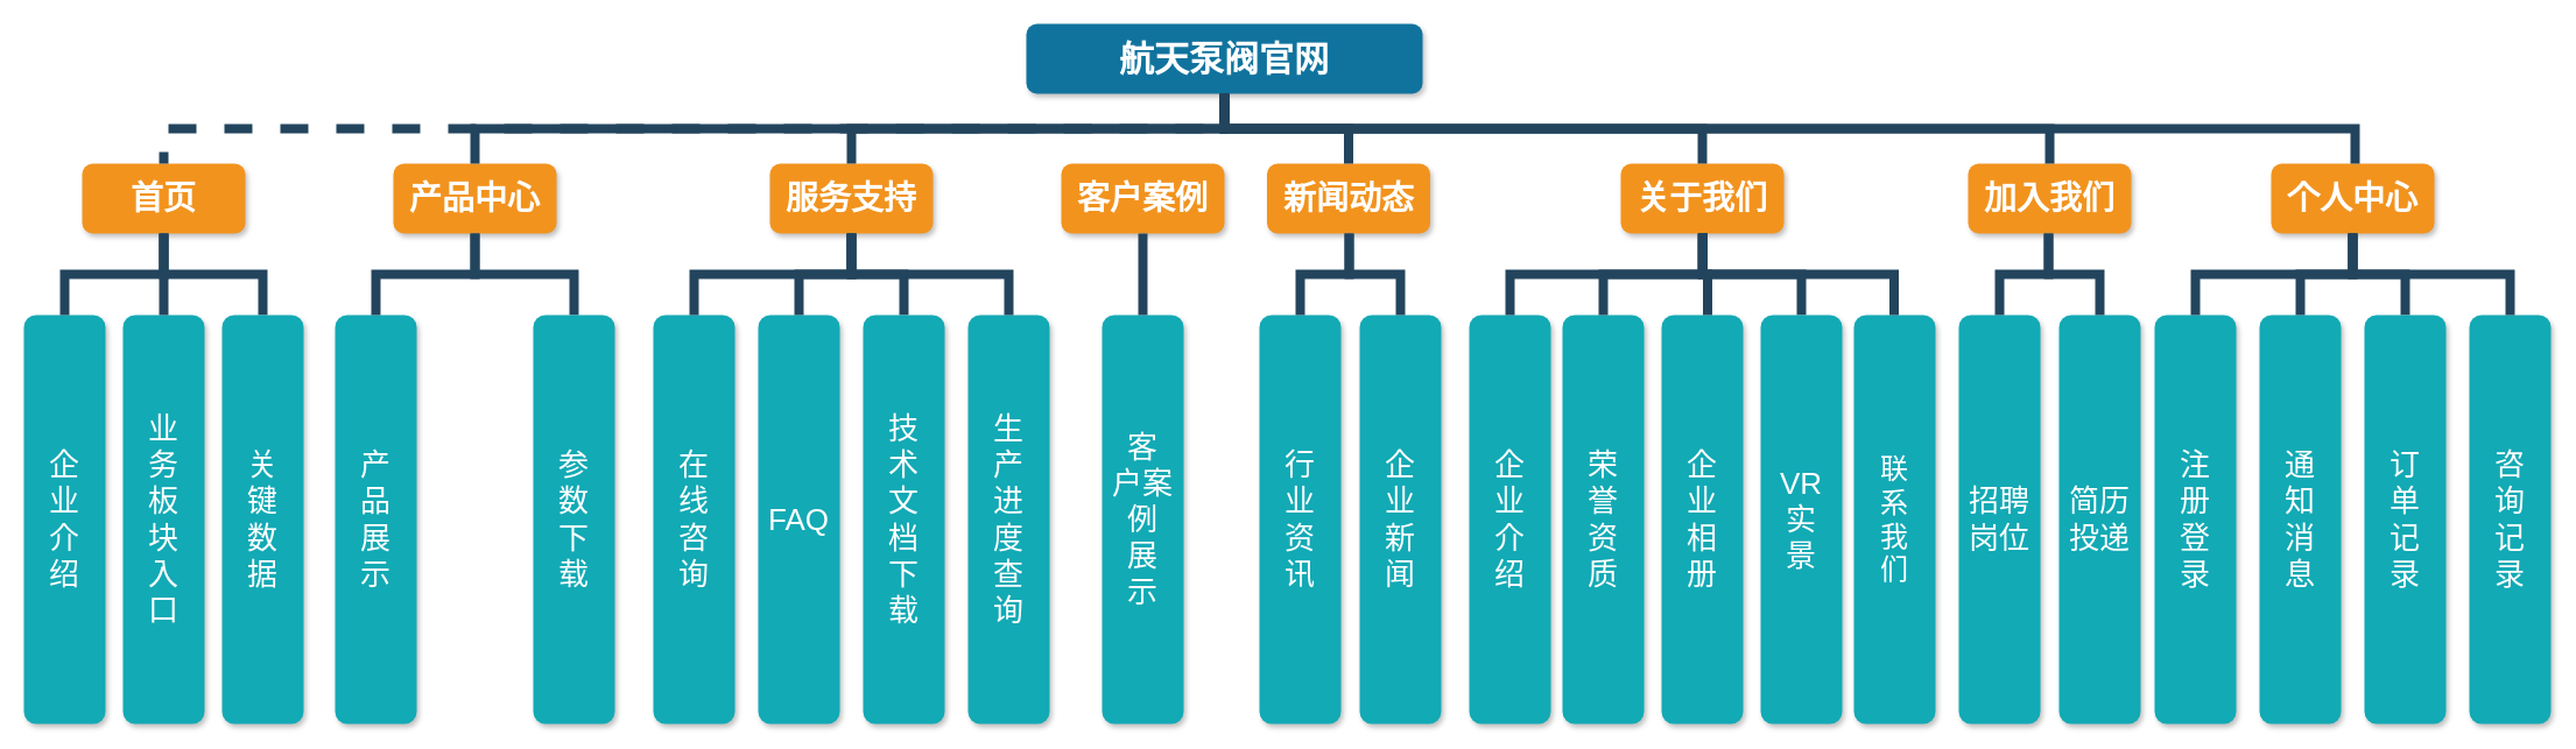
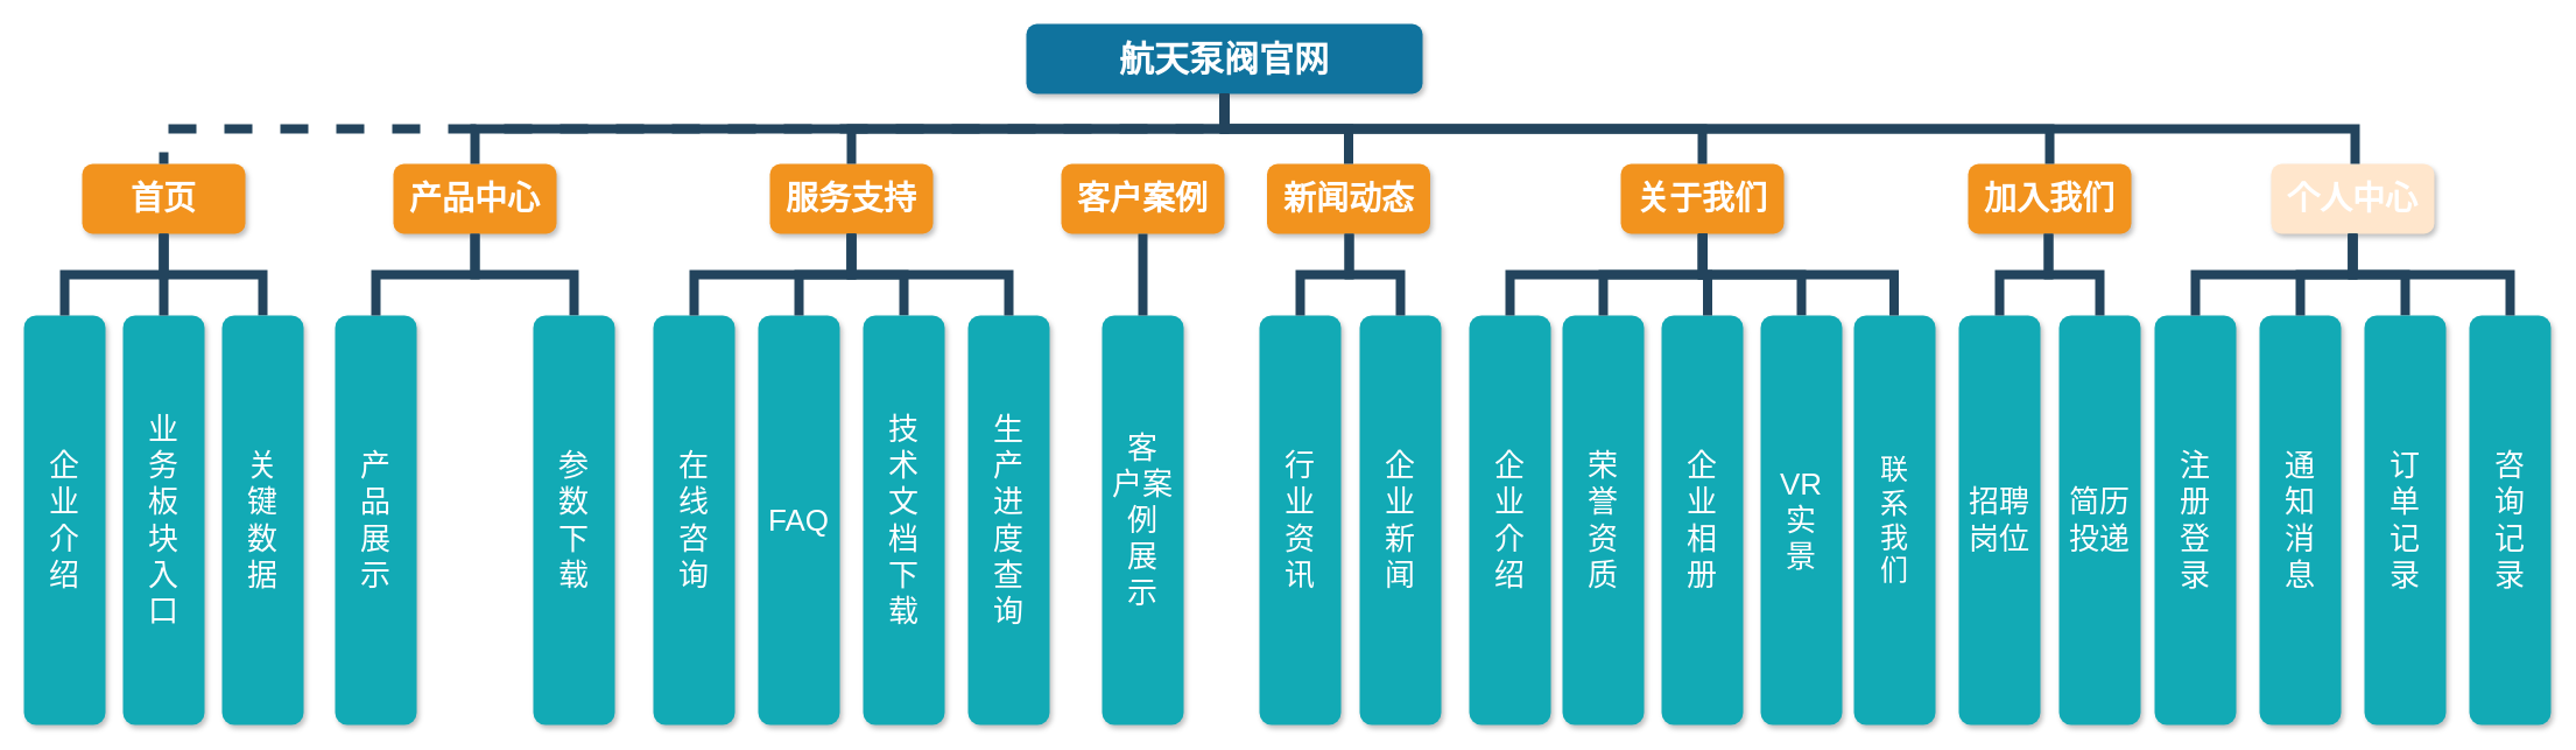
- <mxCell id="45" value="个人中心" style="whiteSpace=wrap;rounded=1;fillColor=#F2931E;strokeColor=none;shadow=1;fontColor=#FFFFFF;fontStyle=1;fontSize=28;" vertex="1" parent="1"><mxGeometry x="1948" y="140" width="140" height="60" as="geometry" /></mxCell>
+ <mxCell id="45" value="个人中心" style="whiteSpace=wrap;rounded=1;fillColor=#ffe6cc;strokeColor=none;shadow=1;fontColor=#FFFFFF;fontStyle=1;fontSize=28;" vertex="1" parent="1"><mxGeometry x="1948" y="140" width="140" height="60" as="geometry" /></mxCell>
